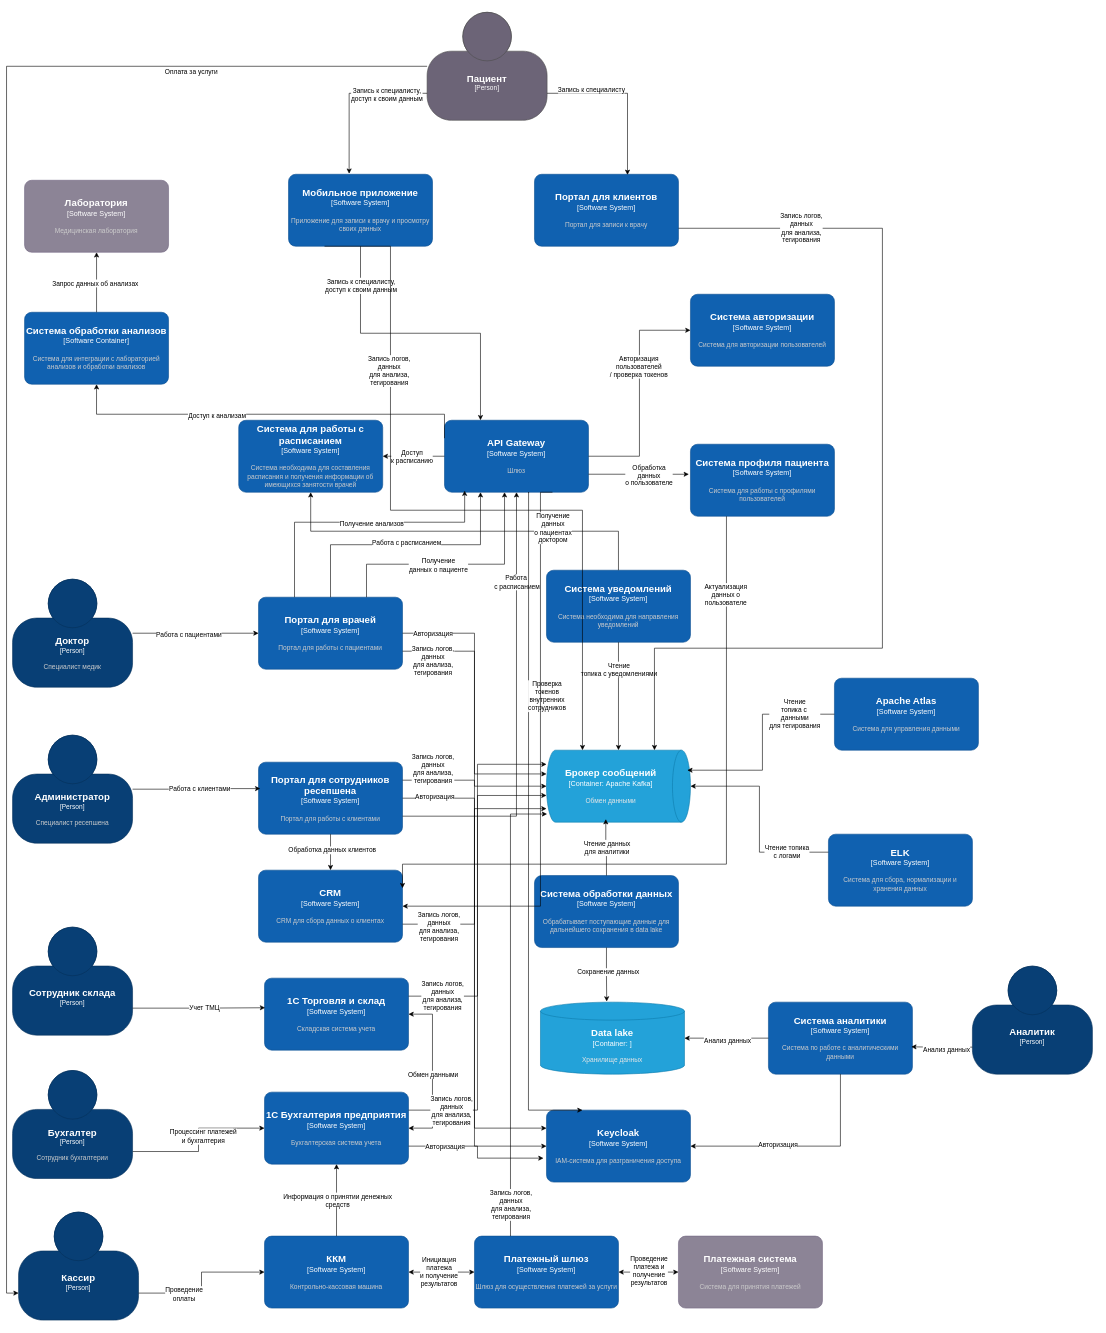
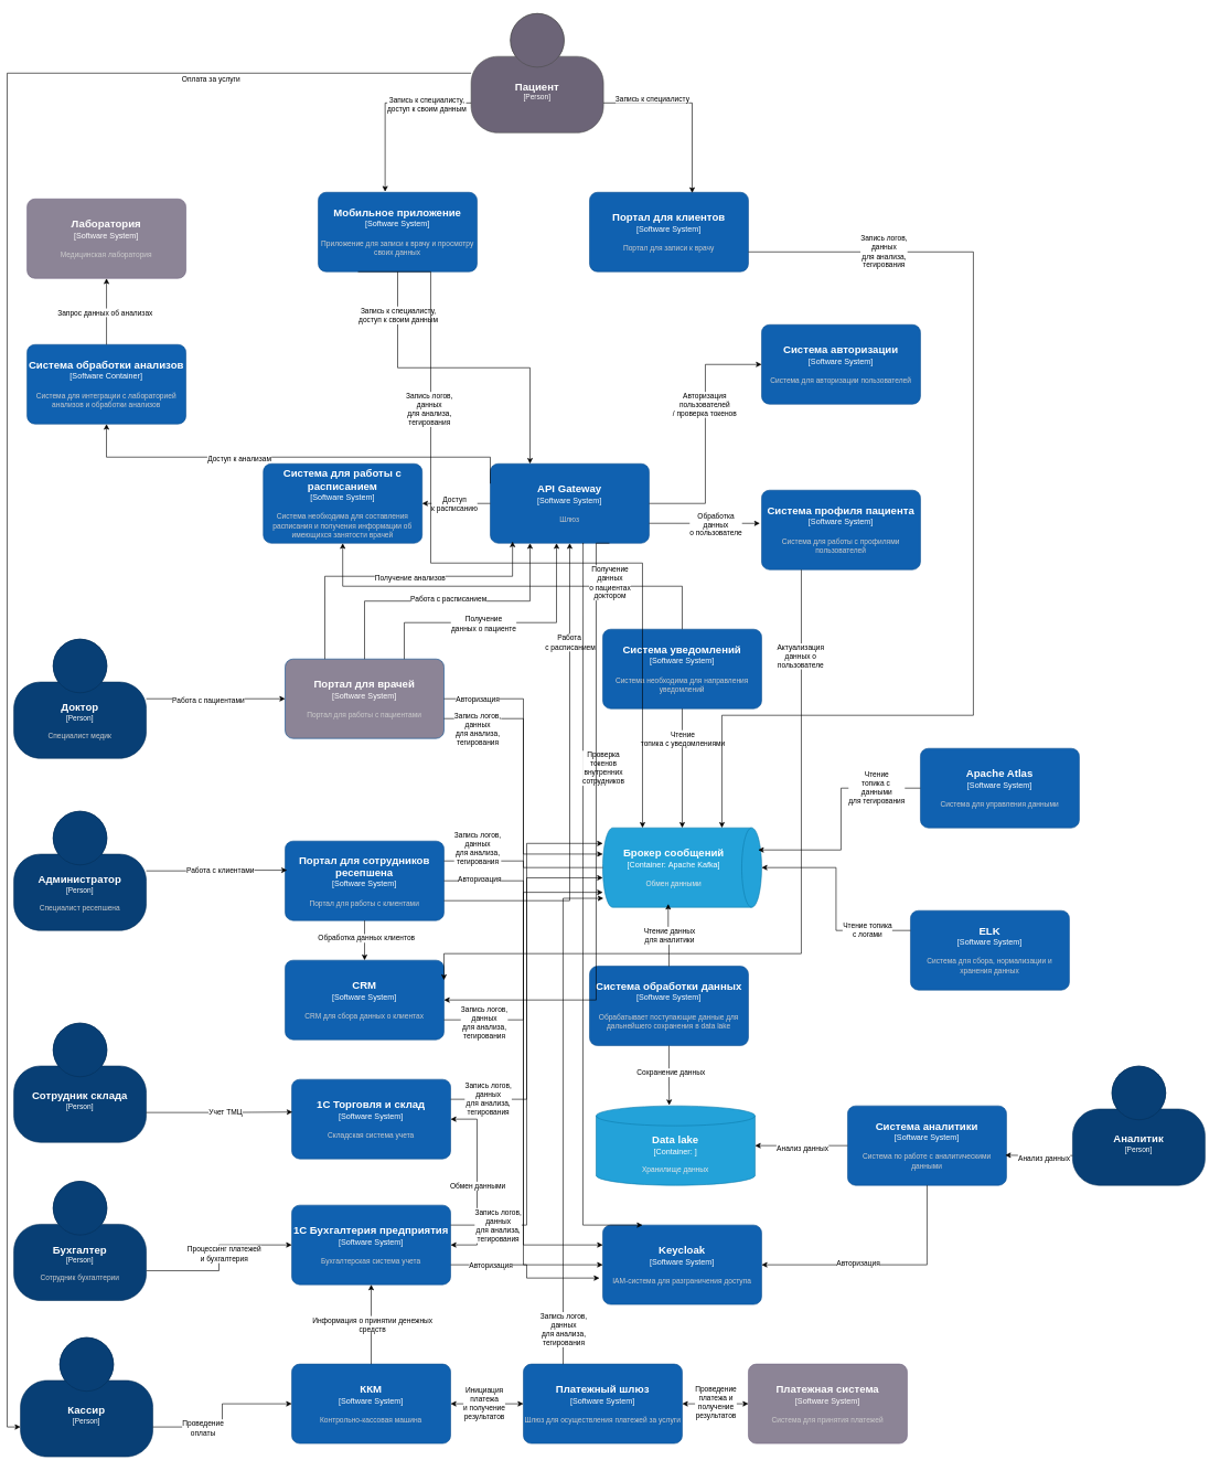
- <mxCell id="33" value="&lt;font style=&quot;font-size: 16px&quot;&gt;&lt;b&gt;Портал для врачей&lt;/b&gt;&lt;/font&gt;&lt;div&gt;[Software System]&lt;/div&gt;&lt;br&gt;&lt;div&gt;&lt;font style=&quot;font-size: 11px&quot;&gt;&lt;font color=&quot;#cccccc&quot;&gt;Портал для работы с пациентами&lt;/font&gt;&lt;/div&gt;" style="rounded=1;whiteSpace=wrap;html=1;labelBackgroundColor=none;fillColor=#1061B0;fontColor=#ffffff;align=center;arcSize=10;strokeColor=#0D5091;metaEdit=1;resizable=0;points=[[0.25,0,0],[0.5,0,0],[0.75,0,0],[1,0.25,0],[1,0.5,0],[1,0.75,0],[0.75,1,0],[0.5,1,0],[0.25,1,0],[0,0.75,0],[0,0.5,0],[0,0.25,0]];" vertex="1" parent="1"><mxGeometry x="430.14" y="995" width="240" height="120" as="geometry" /></mxCell>
+ <mxCell id="33" value="&lt;font style=&quot;font-size: 16px&quot;&gt;&lt;b&gt;Портал для врачей&lt;/b&gt;&lt;/font&gt;&lt;div&gt;[Software System]&lt;/div&gt;&lt;br&gt;&lt;div&gt;&lt;font style=&quot;font-size: 11px&quot;&gt;&lt;font color=&quot;#cccccc&quot;&gt;Портал для работы с пациентами&lt;/font&gt;&lt;/div&gt;" style="rounded=1;whiteSpace=wrap;html=1;labelBackgroundColor=none;fillColor=#8c8496;fontColor=#ffffff;align=center;arcSize=10;strokeColor=#0D5091;metaEdit=1;resizable=0;points=[[0.25,0,0],[0.5,0,0],[0.75,0,0],[1,0.25,0],[1,0.5,0],[1,0.75,0],[0.75,1,0],[0.5,1,0],[0.25,1,0],[0,0.75,0],[0,0.5,0],[0,0.25,0]];" vertex="1" parent="1"><mxGeometry x="430.14" y="995" width="240" height="120" as="geometry" /></mxCell>
- <mxCell id="106" style="edgeStyle=orthogonalEdgeStyle;rounded=0;orthogonalLoop=1;jettySize=auto;html=1;exitX=1;exitY=0.25;exitDx=0;exitDy=0;exitPerimeter=0;entryX=0.5;entryY=1;entryDx=0;entryDy=0;entryPerimeter=0;" edge="1" parent="1" source="16" target="31"><mxGeometry relative="1" as="geometry" /></mxCell>
+ <mxCell id="106" style="edgeStyle=orthogonalEdgeStyle;rounded=0;orthogonalLoop=1;jettySize=auto;html=1;exitX=1;exitY=0.25;exitDx=0;exitDy=0;exitPerimeter=0;entryX=0.5;entryY=1;entryDx=0;entryDy=0;entryPerimeter=0;endArrow=none;" edge="1" parent="1" source="16" target="31"><mxGeometry relative="1" as="geometry" /></mxCell>
- <mxCell id="24" value="&lt;font style=&quot;font-size: 16px&quot;&gt;&lt;b&gt;ELK&lt;/b&gt;&lt;/font&gt;&lt;div&gt;[Software System]&lt;/div&gt;&lt;br&gt;&lt;div&gt;&lt;font style=&quot;font-size: 11px&quot;&gt;&lt;font color=&quot;#cccccc&quot;&gt;Система для сбора, нормализации и хранения данных&lt;/font&gt;&lt;/div&gt;" style="rounded=1;whiteSpace=wrap;html=1;labelBackgroundColor=none;fillColor=#1061B0;fontColor=#ffffff;align=center;arcSize=10;strokeColor=#0D5091;metaEdit=1;resizable=0;points=[[0.25,0,0],[0.5,0,0],[0.75,0,0],[1,0.25,0],[1,0.5,0],[1,0.75,0],[0.75,1,0],[0.5,1,0],[0.25,1,0],[0,0.75,0],[0,0.5,0],[0,0.25,0]];" parent="1" vertex="1"><mxGeometry x="1380.14" y="1390" width="240" height="120" as="geometry" /></mxCell>
+ <mxCell id="24" value="&lt;font style=&quot;font-size: 16px&quot;&gt;&lt;b&gt;ELK&lt;/b&gt;&lt;/font&gt;&lt;div&gt;[Software System]&lt;/div&gt;&lt;br&gt;&lt;div&gt;&lt;font style=&quot;font-size: 11px&quot;&gt;&lt;font color=&quot;#cccccc&quot;&gt;Система для сбора, нормализации и хранения данных&lt;/font&gt;&lt;/div&gt;" style="rounded=1;whiteSpace=wrap;html=1;labelBackgroundColor=none;fillColor=#1061B0;fontColor=#ffffff;align=center;arcSize=10;strokeColor=#0D5091;metaEdit=1;resizable=0;points=[[0.25,0,0],[0.5,0,0],[0.75,0,0],[1,0.25,0],[1,0.5,0],[1,0.75,0],[0.75,1,0],[0.5,1,0],[0.25,1,0],[0,0.75,0],[0,0.5,0],[0,0.25,0]];" parent="1" vertex="1"><mxGeometry x="1375.14" y="1375" width="240" height="120" as="geometry" /></mxCell>
